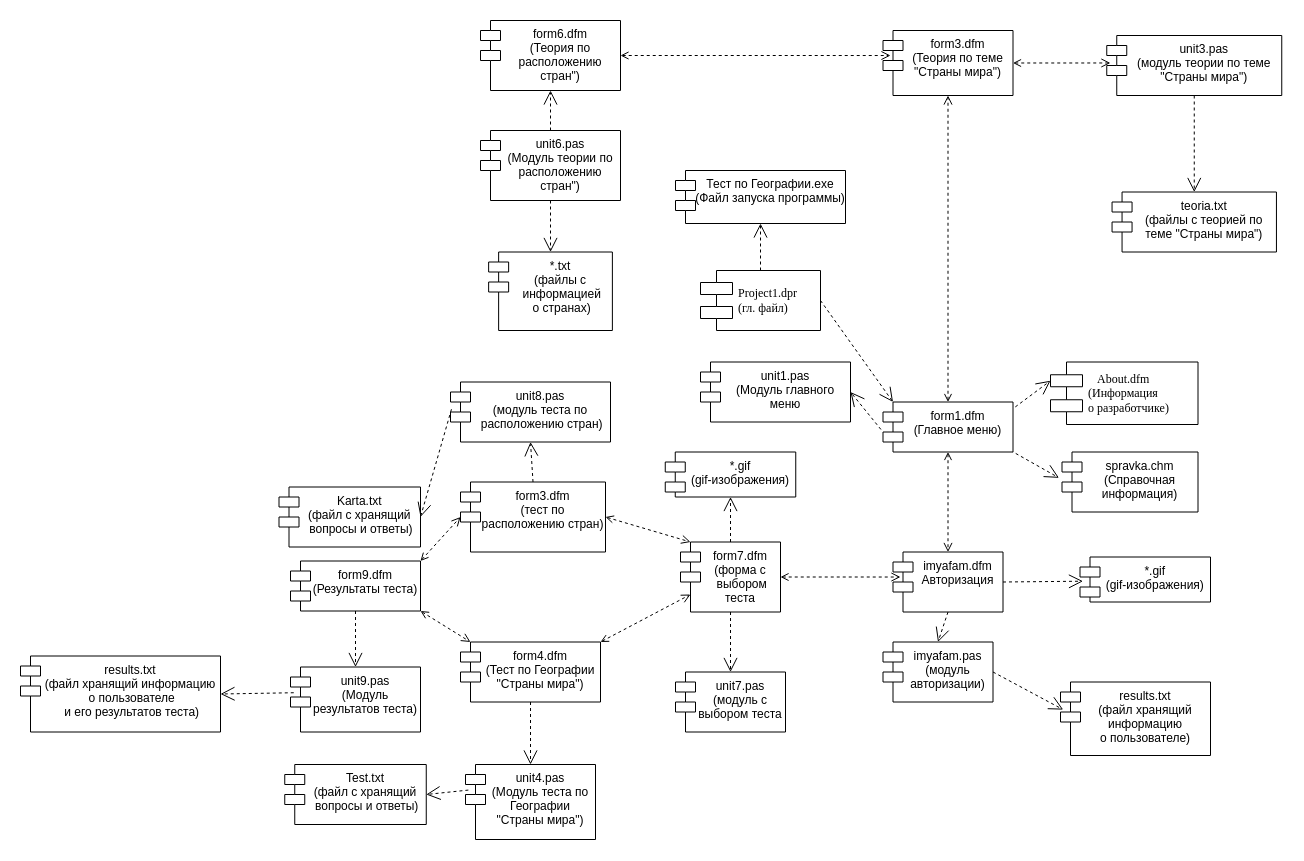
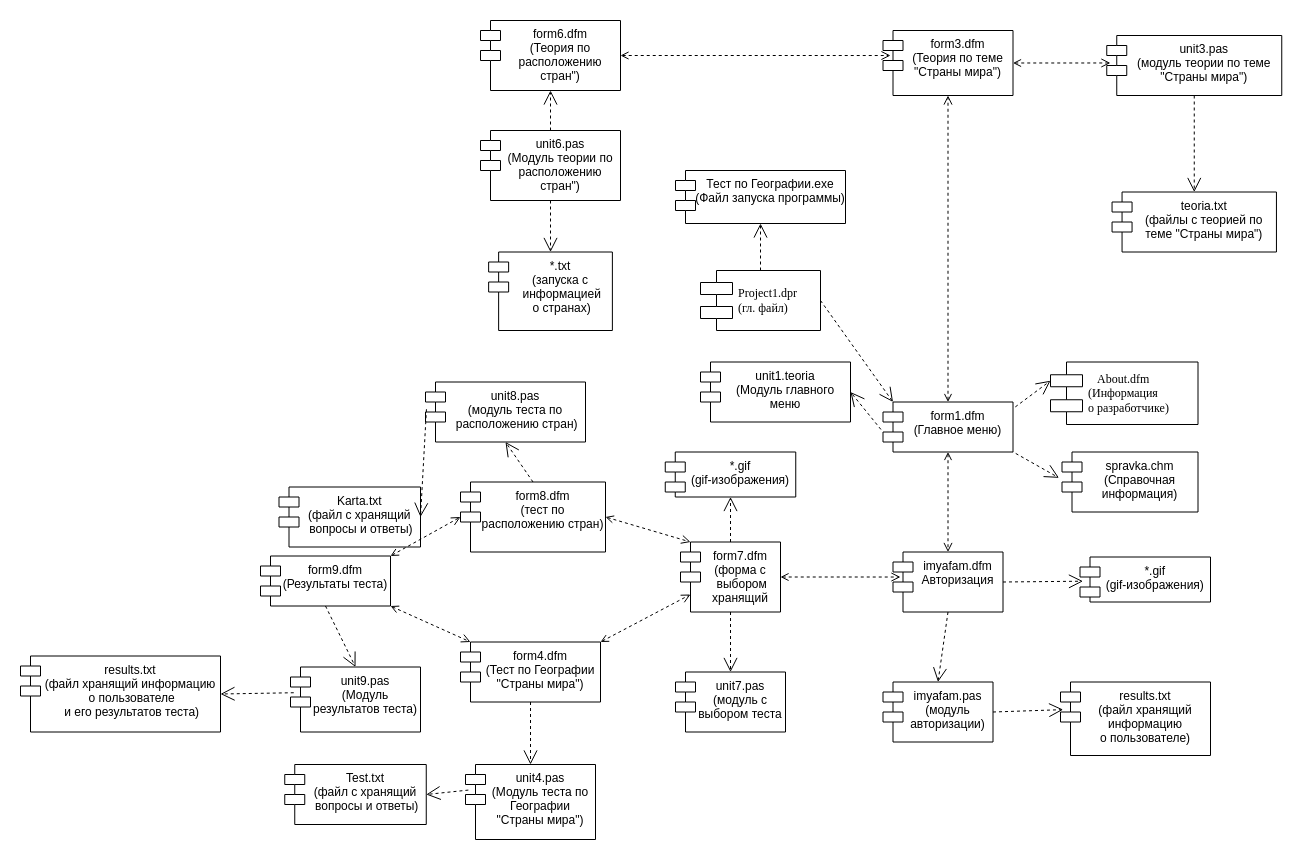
- <mxCell id="13" value="*.txt&#10;(файлы с&#10; информацией&#10; о странах)" style="shape=module;align=left;spacingLeft=20;align=center;verticalAlign=top;" parent="1" vertex="1"><mxGeometry x="488.13" y="251.5" width="123.75" height="78.5" as="geometry" /></mxCell>
+ <mxCell id="13" value="*.txt&#10;(запуска с&#10; информацией&#10; о странах)" style="shape=module;align=left;spacingLeft=20;align=center;verticalAlign=top;" parent="1" vertex="1"><mxGeometry x="488.13" y="251.5" width="123.75" height="78.5" as="geometry" /></mxCell>
- <mxCell id="44" value="unit1.pas&#10;(Модуль главного &#10;меню" style="shape=module;align=left;spacingLeft=20;align=center;verticalAlign=top;" parent="1" vertex="1"><mxGeometry x="700" y="361.5" width="150" height="60" as="geometry" /></mxCell>
+ <mxCell id="44" value="unit1.teoria&#10;(Модуль главного &#10;меню" style="shape=module;align=left;spacingLeft=20;align=center;verticalAlign=top;" parent="1" vertex="1"><mxGeometry x="700" y="361.5" width="150" height="60" as="geometry" /></mxCell>
- <mxCell id="25" value="unit8.pas&#10;(модуль теста по&#10; расположению стран)" style="shape=module;align=left;spacingLeft=20;align=center;verticalAlign=top;" parent="1" vertex="1"><mxGeometry x="450" y="381.5" width="160" height="60" as="geometry" /></mxCell>
+ <mxCell id="25" value="unit8.pas&#10;(модуль теста по&#10; расположению стран)" style="shape=module;align=left;spacingLeft=20;align=center;verticalAlign=top;" parent="1" vertex="1"><mxGeometry x="425" y="381.5" width="160" height="60" as="geometry" /></mxCell>
- <mxCell id="24" value="form3.dfm&#10;(тест по &#10;расположению стран)" style="shape=module;align=left;spacingLeft=20;align=center;verticalAlign=top;" parent="1" vertex="1"><mxGeometry x="460" y="481.5" width="145" height="70" as="geometry" /></mxCell>
+ <mxCell id="24" value="form8.dfm&#10;(тест по &#10;расположению стран)" style="shape=module;align=left;spacingLeft=20;align=center;verticalAlign=top;" parent="1" vertex="1"><mxGeometry x="460" y="481.5" width="145" height="70" as="geometry" /></mxCell>
- <mxCell id="18" value="form7.dfm&#10;(форма с&#10; выбором &#10;теста" style="shape=module;align=left;spacingLeft=20;align=center;verticalAlign=top;" parent="1" vertex="1"><mxGeometry x="680" y="541.5" width="100" height="70" as="geometry" /></mxCell>
+ <mxCell id="18" value="form7.dfm&#10;(форма с&#10; выбором &#10;хранящий" style="shape=module;align=left;spacingLeft=20;align=center;verticalAlign=top;" parent="1" vertex="1"><mxGeometry x="680" y="541.5" width="100" height="70" as="geometry" /></mxCell>
- <mxCell id="26" value="form9.dfm&#10;(Результаты теста)" style="shape=module;align=left;spacingLeft=20;align=center;verticalAlign=top;" parent="1" vertex="1"><mxGeometry x="290" y="560.5" width="130" height="50" as="geometry" /></mxCell>
+ <mxCell id="26" value="form9.dfm&#10;(Результаты теста)" style="shape=module;align=left;spacingLeft=20;align=center;verticalAlign=top;" parent="1" vertex="1"><mxGeometry x="260" y="555.5" width="130" height="50" as="geometry" /></mxCell>
- <mxCell id="7" value="imyafam.pas&#10;(модуль &#10;авторизации)" style="shape=module;align=left;spacingLeft=20;align=center;verticalAlign=top;" parent="1" vertex="1"><mxGeometry x="882.5" y="641.5" width="110" height="60" as="geometry" /></mxCell>
+ <mxCell id="7" value="imyafam.pas&#10;(модуль &#10;авторизации)" style="shape=module;align=left;spacingLeft=20;align=center;verticalAlign=top;" parent="1" vertex="1"><mxGeometry x="882.5" y="681.5" width="110" height="60" as="geometry" /></mxCell>
